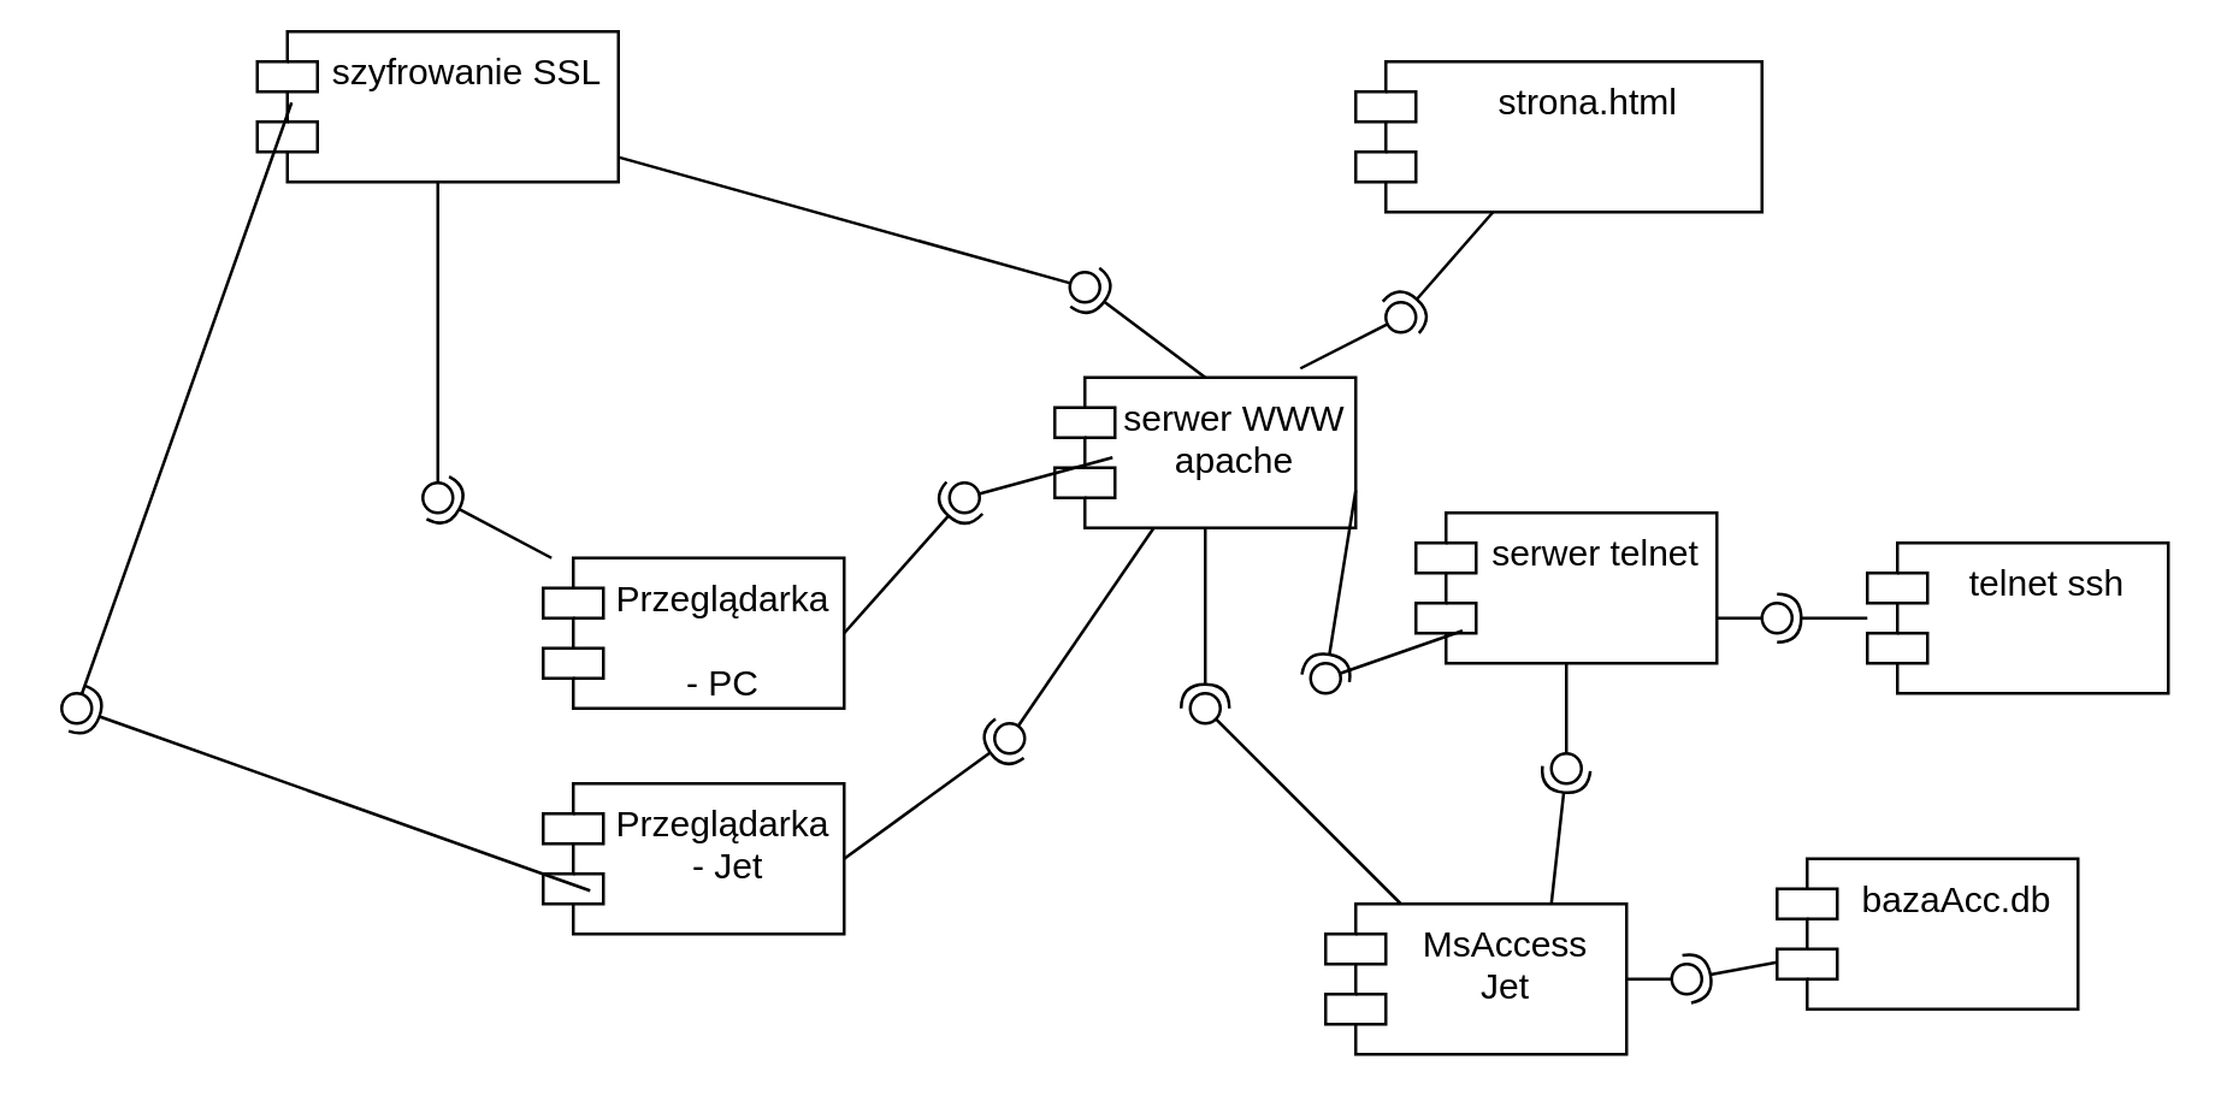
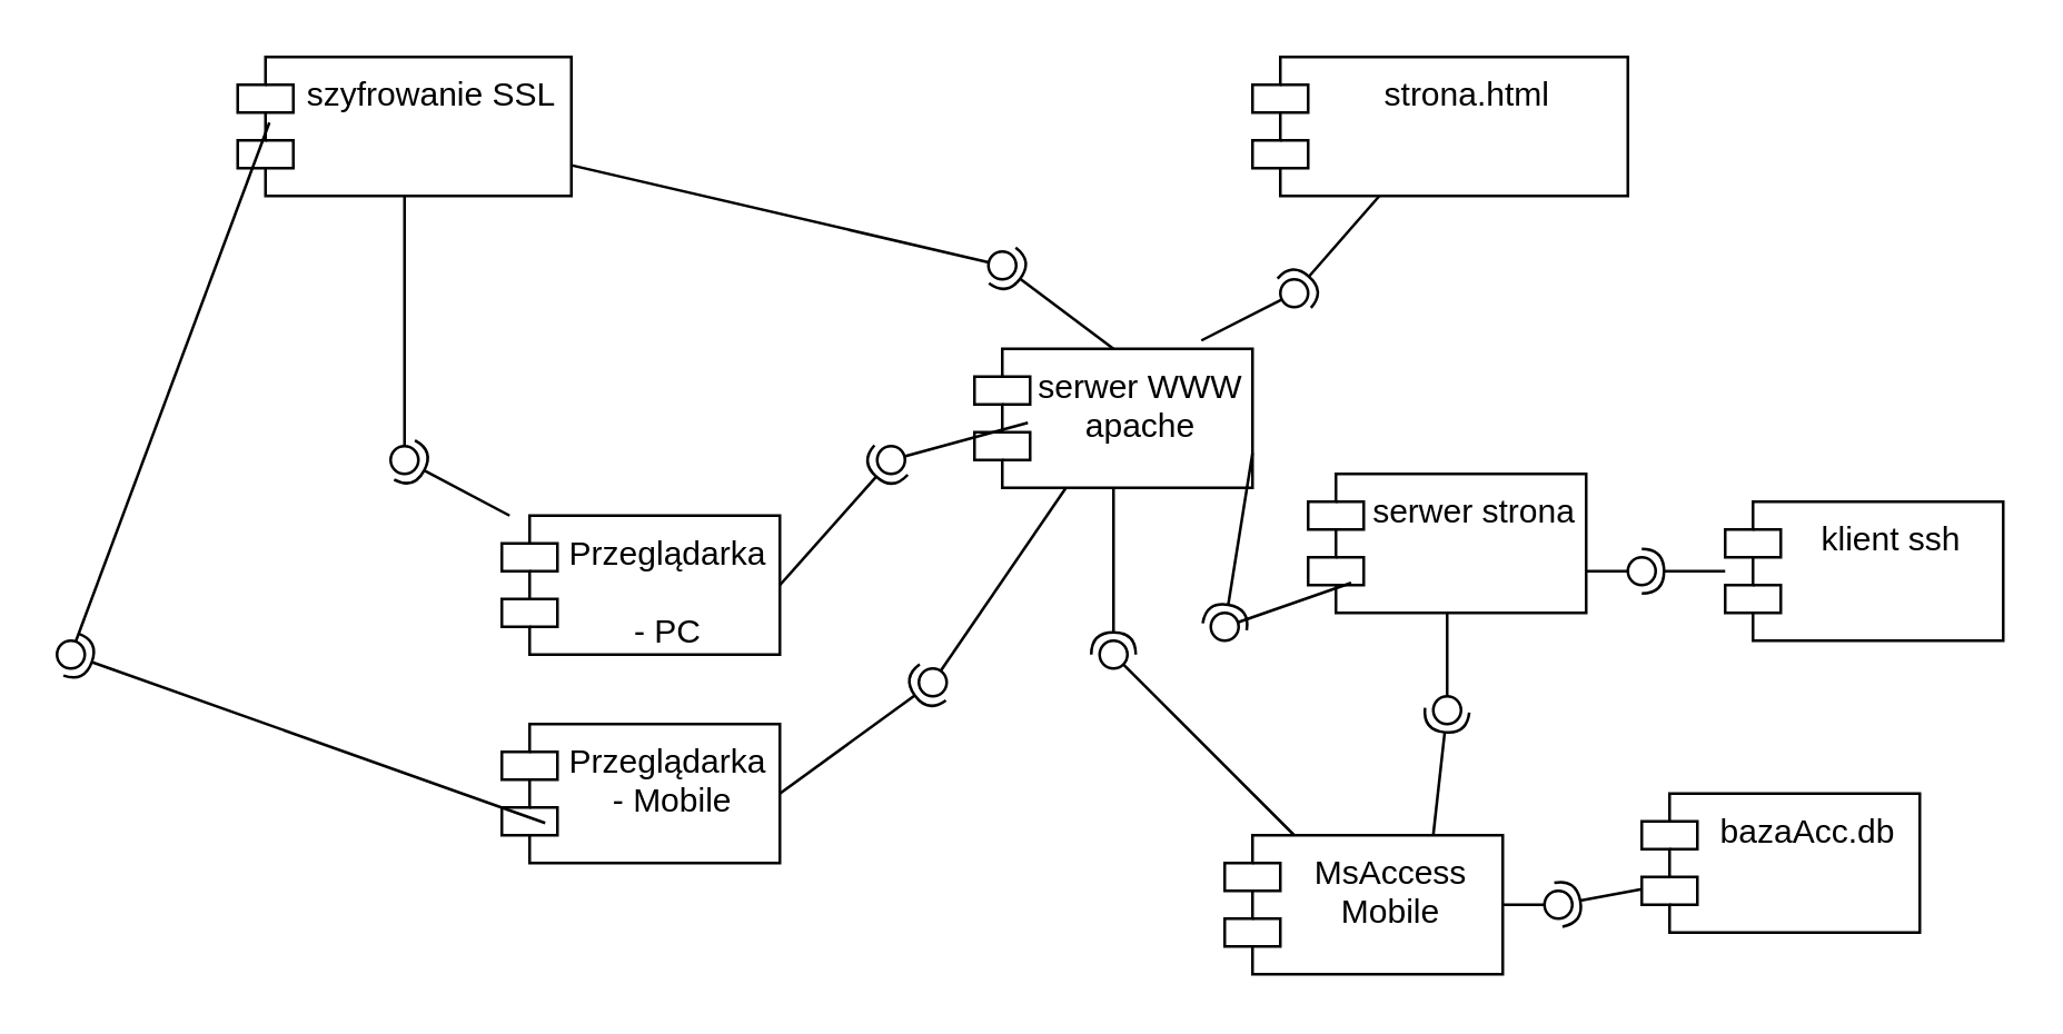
- <mxCell id="10" value="szyfrowanie SSL" style="shape=module;align=left;spacingLeft=20;align=center;verticalAlign=top;" vertex="1" parent="1"><mxGeometry x="85" y="10" width="120" height="50" as="geometry" /></mxCell>
+ <mxCell id="10" value="szyfrowanie SSL" style="shape=module;align=left;spacingLeft=20;align=center;verticalAlign=top;" vertex="1" parent="1"><mxGeometry x="85" y="20" width="120" height="50" as="geometry" /></mxCell>
- <mxCell id="9" value="serwer telnet&#10;" style="shape=module;align=left;spacingLeft=20;align=center;verticalAlign=top;" parent="1" vertex="1"><mxGeometry x="470" y="170" width="100" height="50" as="geometry" /></mxCell>
+ <mxCell id="9" value="serwer strona&#10;" style="shape=module;align=left;spacingLeft=20;align=center;verticalAlign=top;" parent="1" vertex="1"><mxGeometry x="470" y="170" width="100" height="50" as="geometry" /></mxCell>
- <mxCell id="8" value="telnet ssh&#10;&#10;" style="shape=module;align=left;spacingLeft=20;align=center;verticalAlign=top;" parent="1" vertex="1"><mxGeometry x="620" y="180" width="100" height="50" as="geometry" /></mxCell>
+ <mxCell id="8" value="klient ssh&#10;&#10;" style="shape=module;align=left;spacingLeft=20;align=center;verticalAlign=top;" parent="1" vertex="1"><mxGeometry x="620" y="180" width="100" height="50" as="geometry" /></mxCell>
- <mxCell id="5" value="Przeglądarka&#10; - Jet&#10;" style="shape=module;align=left;spacingLeft=20;align=center;verticalAlign=top;" parent="1" vertex="1"><mxGeometry x="180" y="260" width="100" height="50" as="geometry" /></mxCell>
+ <mxCell id="5" value="Przeglądarka&#10; - Mobile&#10;" style="shape=module;align=left;spacingLeft=20;align=center;verticalAlign=top;" parent="1" vertex="1"><mxGeometry x="180" y="260" width="100" height="50" as="geometry" /></mxCell>
- <mxCell id="7" value="MsAccess&#10;Jet&#10;" style="shape=module;align=left;spacingLeft=20;align=center;verticalAlign=top;" parent="1" vertex="1"><mxGeometry x="440" y="300" width="100" height="50" as="geometry" /></mxCell>
+ <mxCell id="7" value="MsAccess&#10;Mobile&#10;" style="shape=module;align=left;spacingLeft=20;align=center;verticalAlign=top;" parent="1" vertex="1"><mxGeometry x="440" y="300" width="100" height="50" as="geometry" /></mxCell>
